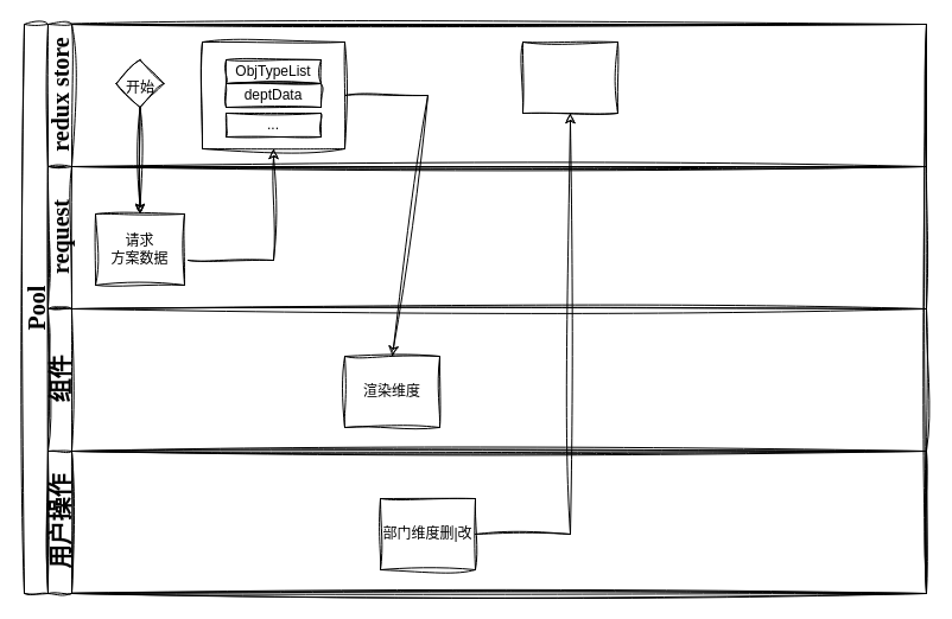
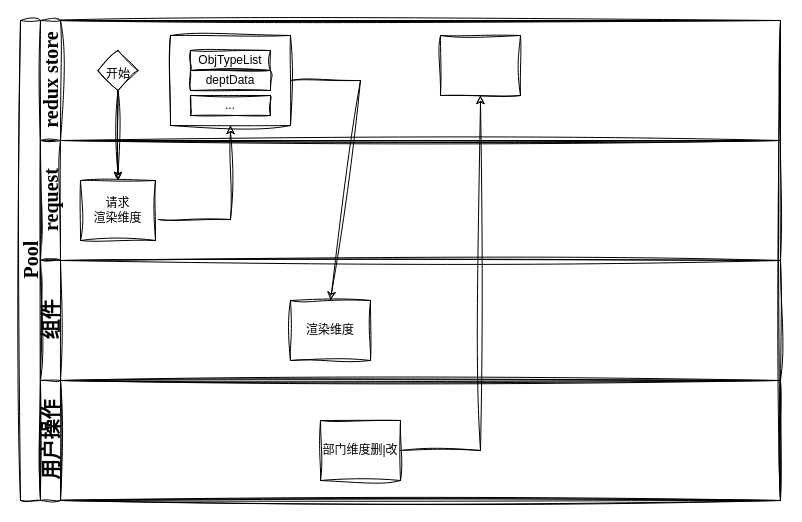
- <mxCell id="13" value="请求&lt;br&gt;方案数据" style="rounded=0;whiteSpace=wrap;html=1;fontFamily=Helvetica;fontSize=12;fontColor=#000000;align=center;sketch=1;hachureGap=4;jiggle=2;curveFitting=1;fontSource=https%3A%2F%2Ffonts.googleapis.com%2Fcss%3Ffamily%3DArchitects%2BDaughter;" vertex="1" parent="12"><mxGeometry x="40" y="40" width="75" height="60" as="geometry" /></mxCell>
+ <mxCell id="13" value="请求&lt;br&gt;渲染维度" style="rounded=0;whiteSpace=wrap;html=1;fontFamily=Helvetica;fontSize=12;fontColor=#000000;align=center;sketch=1;hachureGap=4;jiggle=2;curveFitting=1;fontSource=https%3A%2F%2Ffonts.googleapis.com%2Fcss%3Ffamily%3DArchitects%2BDaughter;" vertex="1" parent="12"><mxGeometry x="40" y="40" width="75" height="60" as="geometry" /></mxCell>
